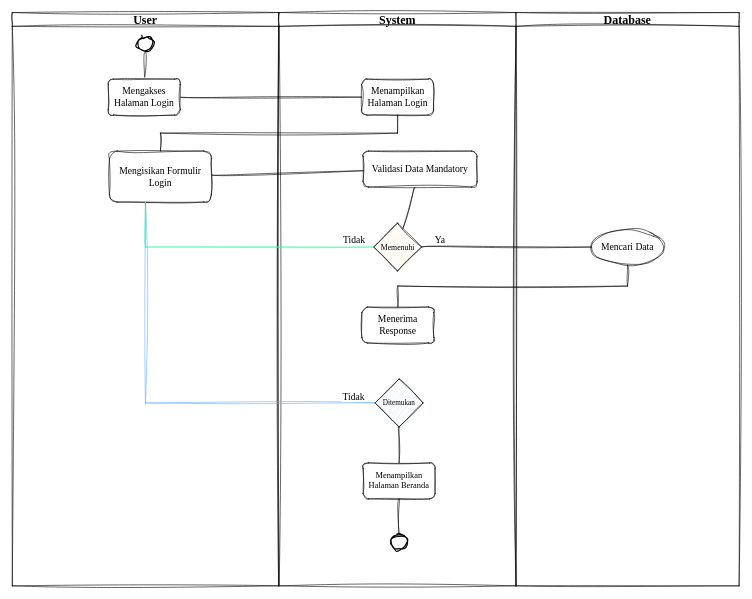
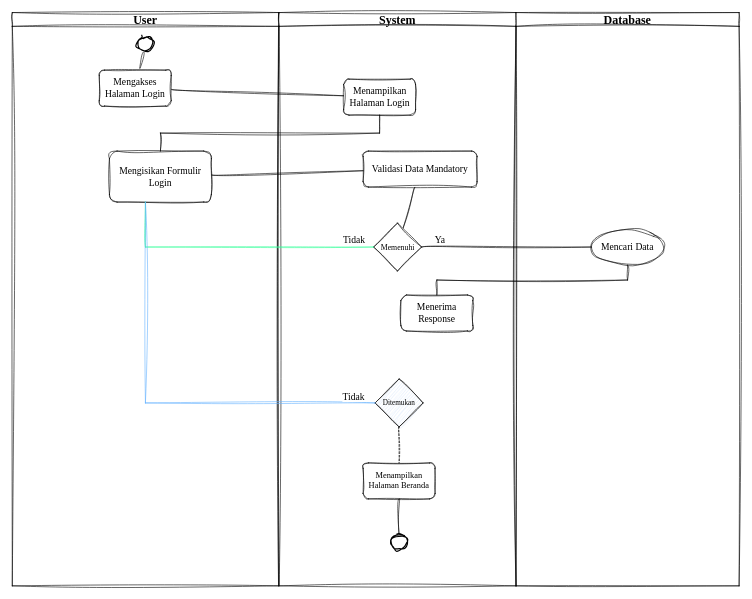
- <mxCell id="5" value="Mengakses Halaman Login" style="rounded=1;whiteSpace=wrap;html=1;fontSize=16;sketch=1;curveFitting=1;jiggle=2;fontFamily=Architects Daughter;fontSource=https%3A%2F%2Ffonts.googleapis.com%2Fcss%3Ffamily%3DArchitects%2BDaughter;" parent="2" vertex="1"><mxGeometry x="160" y="111" width="120" height="60" as="geometry" /></mxCell>
+ <mxCell id="5" value="Mengakses Halaman Login" style="rounded=1;whiteSpace=wrap;html=1;fontSize=16;sketch=1;curveFitting=1;jiggle=2;fontFamily=Architects Daughter;fontSource=https%3A%2F%2Ffonts.googleapis.com%2Fcss%3Ffamily%3DArchitects%2BDaughter;" parent="2" vertex="1"><mxGeometry x="145" y="96" width="120" height="60" as="geometry" /></mxCell>
- <mxCell id="8" value="Menampilkan Halaman Login" style="rounded=1;whiteSpace=wrap;html=1;fontSize=16;sketch=1;curveFitting=1;jiggle=2;fontFamily=Architects Daughter;fontSource=https%3A%2F%2Ffonts.googleapis.com%2Fcss%3Ffamily%3DArchitects%2BDaughter;" parent="7" vertex="1"><mxGeometry x="137.5" y="111" width="120" height="60" as="geometry" /></mxCell>
+ <mxCell id="8" value="Menampilkan Halaman Login" style="rounded=1;whiteSpace=wrap;html=1;fontSize=16;sketch=1;curveFitting=1;jiggle=2;fontFamily=Architects Daughter;fontSource=https%3A%2F%2Ffonts.googleapis.com%2Fcss%3Ffamily%3DArchitects%2BDaughter;" parent="7" vertex="1"><mxGeometry x="107.5" y="111" width="120" height="60" as="geometry" /></mxCell>
- <mxCell id="11" value="Memenuhi" style="rhombus;whiteSpace=wrap;html=1;fontSize=13;sketch=1;curveFitting=1;jiggle=2;fontFamily=Architects Daughter;fontSource=https%3A%2F%2Ffonts.googleapis.com%2Fcss%3Ffamily%3DArchitects%2BDaughter;fillColor=#ffe6cc;" parent="7" vertex="1"><mxGeometry x="157.5" y="351" width="80" height="80" as="geometry" /></mxCell>
+ <mxCell id="11" value="Memenuhi" style="rhombus;whiteSpace=wrap;html=1;fontSize=13;sketch=1;curveFitting=1;jiggle=2;fontFamily=Architects Daughter;fontSource=https%3A%2F%2Ffonts.googleapis.com%2Fcss%3Ffamily%3DArchitects%2BDaughter;" parent="7" vertex="1"><mxGeometry x="157.5" y="351" width="80" height="80" as="geometry" /></mxCell>
- <mxCell id="12" value="Menerima Response" style="rounded=1;whiteSpace=wrap;html=1;fontSize=16;sketch=1;curveFitting=1;jiggle=2;fontFamily=Architects Daughter;fontSource=https%3A%2F%2Ffonts.googleapis.com%2Fcss%3Ffamily%3DArchitects%2BDaughter;" parent="7" vertex="1"><mxGeometry x="138" y="491" width="120" height="60" as="geometry" /></mxCell>
+ <mxCell id="12" value="Menerima Response" style="rounded=1;whiteSpace=wrap;html=1;fontSize=16;sketch=1;curveFitting=1;jiggle=2;fontFamily=Architects Daughter;fontSource=https%3A%2F%2Ffonts.googleapis.com%2Fcss%3Ffamily%3DArchitects%2BDaughter;" parent="7" vertex="1"><mxGeometry x="203" y="471" width="120" height="60" as="geometry" /></mxCell>
- <mxCell id="13" style="edgeStyle=none;curved=1;rounded=0;orthogonalLoop=1;jettySize=auto;html=1;fontSize=12;startSize=8;endSize=8;endArrow=none;endFill=0;sketch=1;curveFitting=1;jiggle=2;fontFamily=Architects Daughter;fontSource=https%3A%2F%2Ffonts.googleapis.com%2Fcss%3Ffamily%3DArchitects%2BDaughter;" parent="7" source="14" target="16" edge="1"><mxGeometry relative="1" as="geometry" /></mxCell>
+ <mxCell id="13" style="edgeStyle=none;curved=1;rounded=0;orthogonalLoop=1;jettySize=auto;html=1;fontSize=12;startSize=8;endSize=8;endArrow=none;endFill=0;sketch=1;curveFitting=1;jiggle=2;fontFamily=Architects Daughter;fontSource=https%3A%2F%2Ffonts.googleapis.com%2Fcss%3Ffamily%3DArchitects%2BDaughter;dashed=1;" parent="7" source="14" target="16" edge="1"><mxGeometry relative="1" as="geometry" /></mxCell>
